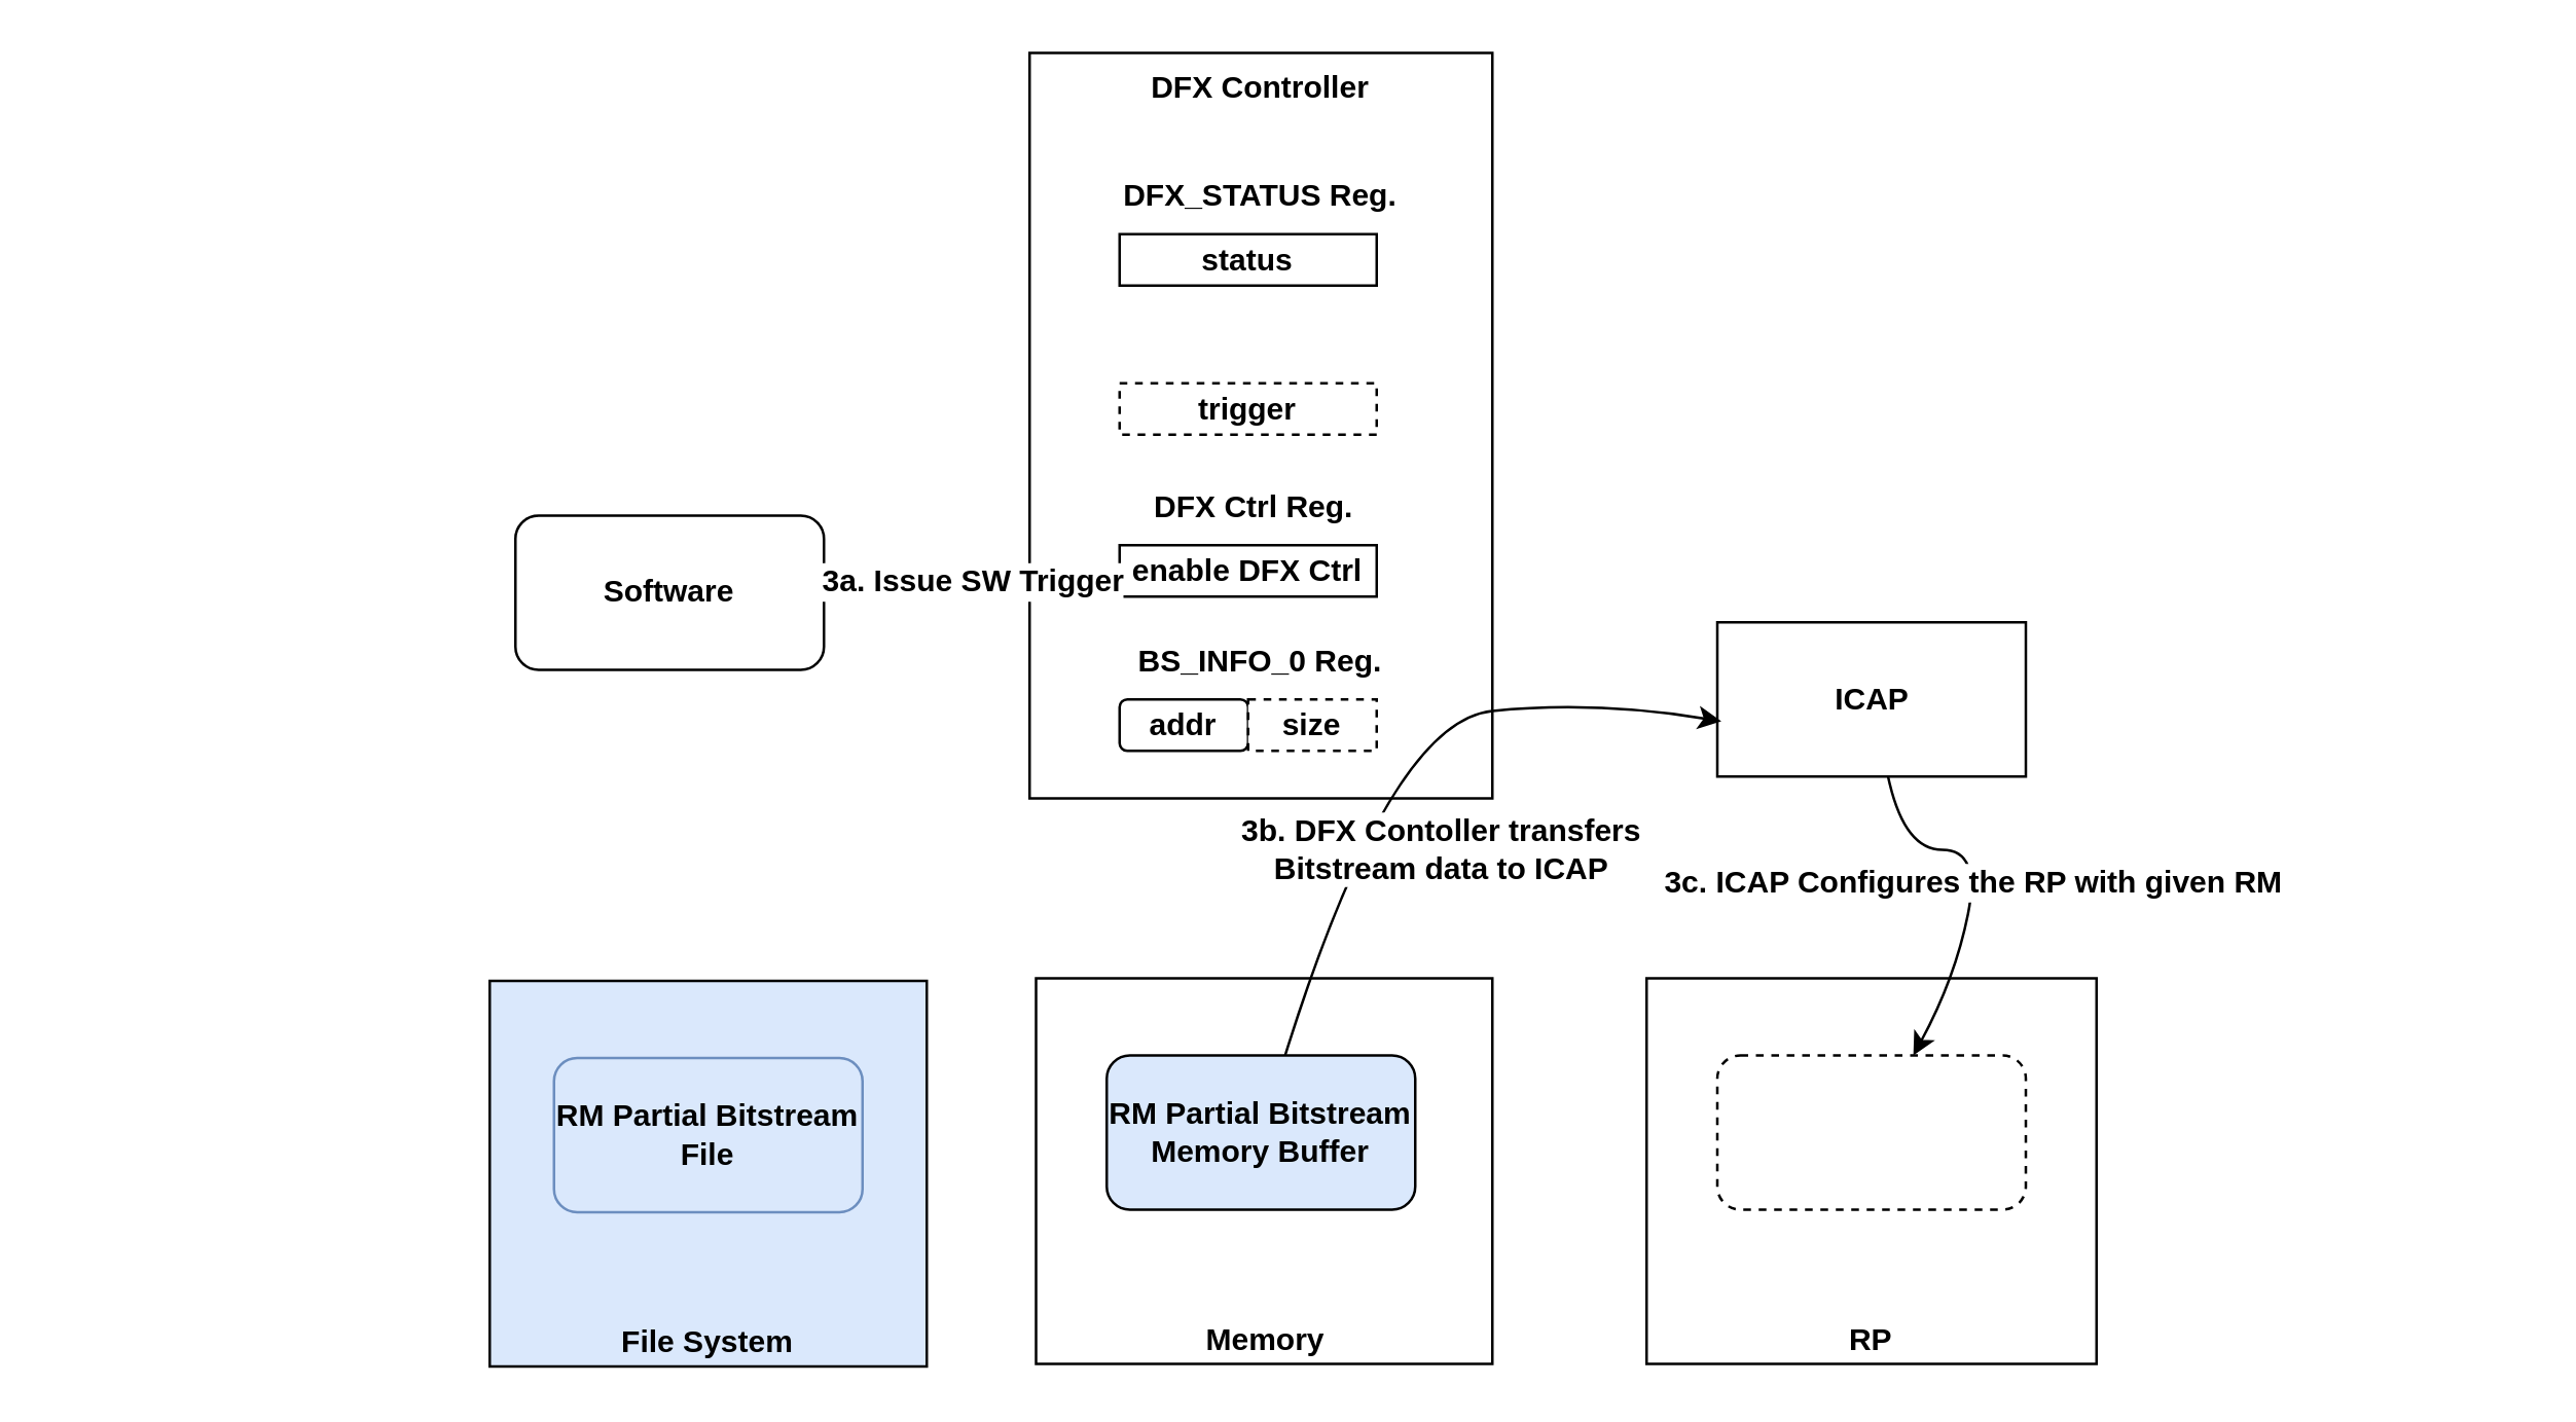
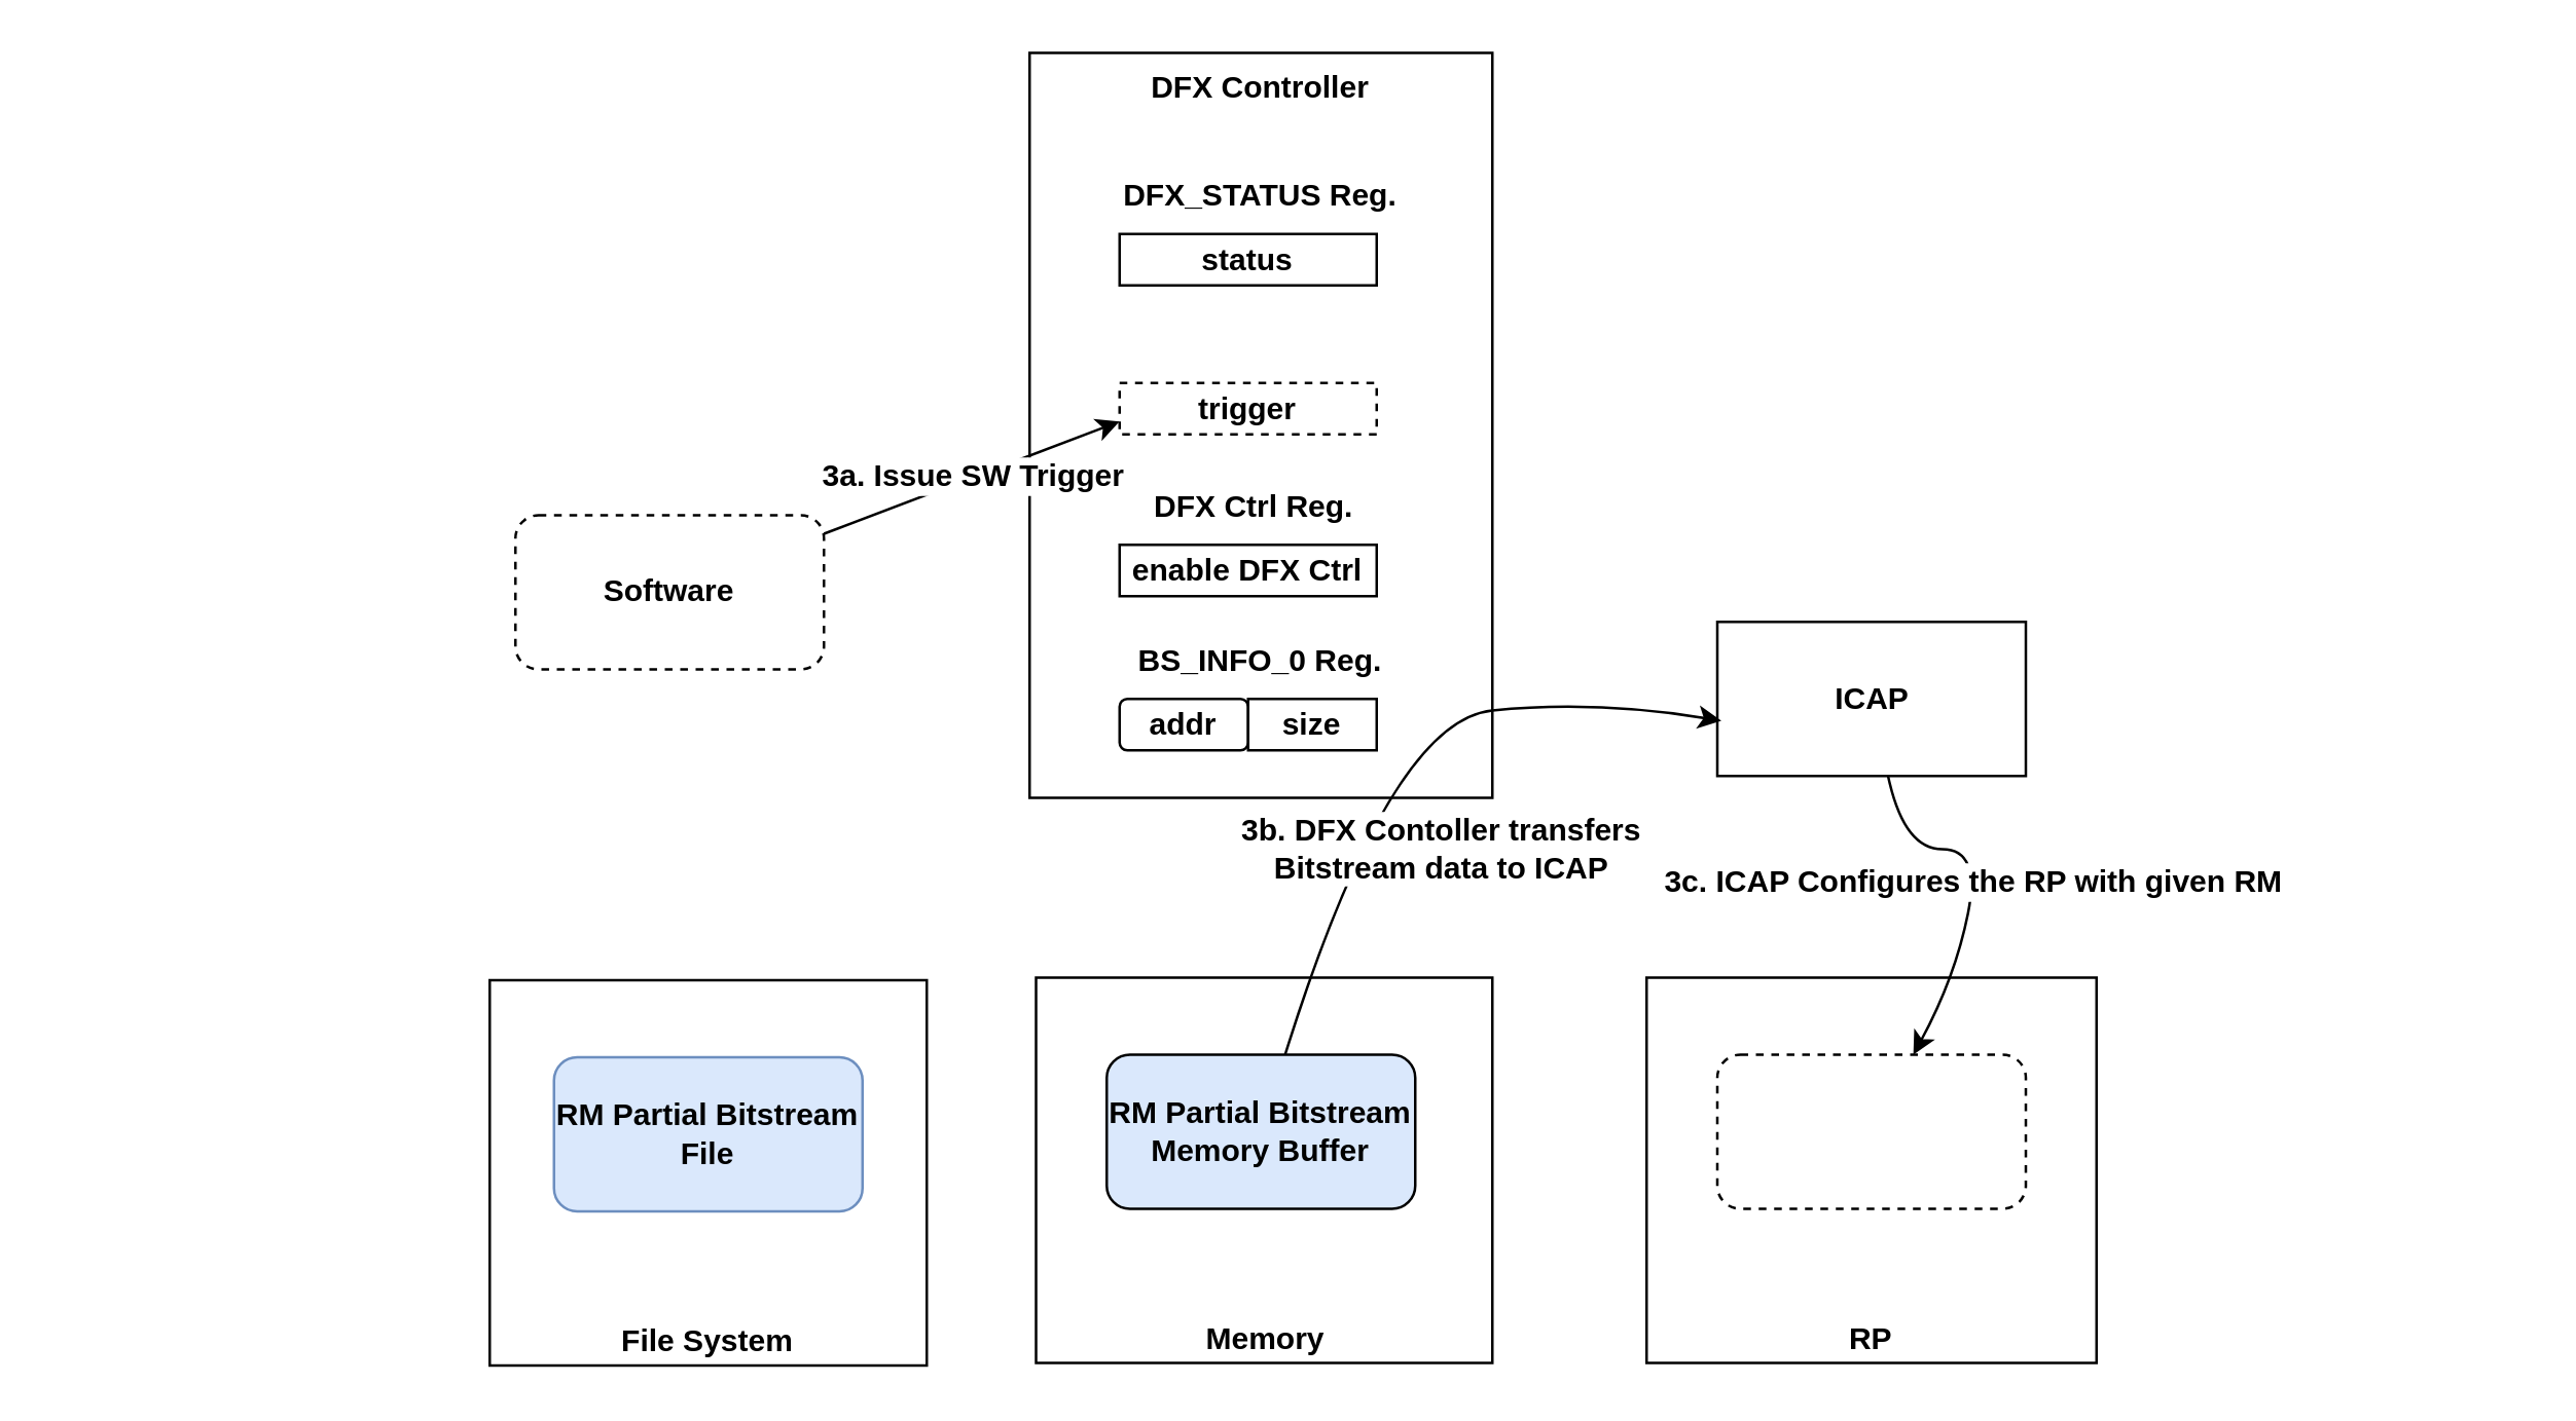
- <mxCell id="19" value="3a. Issue SW Trigger" style="endArrow=classic;html=1;rounded=0;fontSize=12;fontStyle=1;" parent="1" source="7" target="13" edge="1"><mxGeometry width="50" height="50" relative="1" as="geometry"><mxPoint x="290" y="80" as="sourcePoint" /><mxPoint x="440" y="220" as="targetPoint" /></mxGeometry></mxCell>
+ <mxCell id="19" value="3a. Issue SW Trigger" style="endArrow=classic;html=1;rounded=0;entryX=0;entryY=0.75;entryDx=0;entryDy=0;fontSize=12;fontStyle=1" parent="1" source="7" target="15" edge="1"><mxGeometry width="50" height="50" relative="1" as="geometry"><mxPoint x="290" y="80" as="sourcePoint" /><mxPoint x="440" y="220" as="targetPoint" /></mxGeometry></mxCell>
- <mxCell id="7" value="Software" style="rounded=1;whiteSpace=wrap;html=1;fontSize=12;fontStyle=1" parent="1" vertex="1"><mxGeometry x="200" y="200" width="120" height="60" as="geometry" /></mxCell>
+ <mxCell id="7" value="Software" style="rounded=1;whiteSpace=wrap;html=1;fontSize=12;fontStyle=1;dashed=1;" parent="1" vertex="1"><mxGeometry x="200" y="200" width="120" height="60" as="geometry" /></mxCell>
- <mxCell id="11" value="size" style="rounded=0;whiteSpace=wrap;html=1;fontSize=12;fontStyle=1;dashed=1;" parent="1" vertex="1"><mxGeometry x="485" y="271.5" width="50" height="20" as="geometry" /></mxCell>
+ <mxCell id="11" value="size" style="rounded=0;whiteSpace=wrap;html=1;fontSize=12;fontStyle=1" parent="1" vertex="1"><mxGeometry x="485" y="271.5" width="50" height="20" as="geometry" /></mxCell>
- <mxCell id="4" value="File System" style="rounded=0;whiteSpace=wrap;html=1;verticalAlign=bottom;fontSize=12;fontStyle=1;fillColor=#dae8fc;" parent="1" vertex="1"><mxGeometry x="190" y="381" width="170" height="150" as="geometry" /></mxCell>
+ <mxCell id="4" value="File System" style="rounded=0;whiteSpace=wrap;html=1;verticalAlign=bottom;fontSize=12;fontStyle=1" parent="1" vertex="1"><mxGeometry x="190" y="381" width="170" height="150" as="geometry" /></mxCell>
